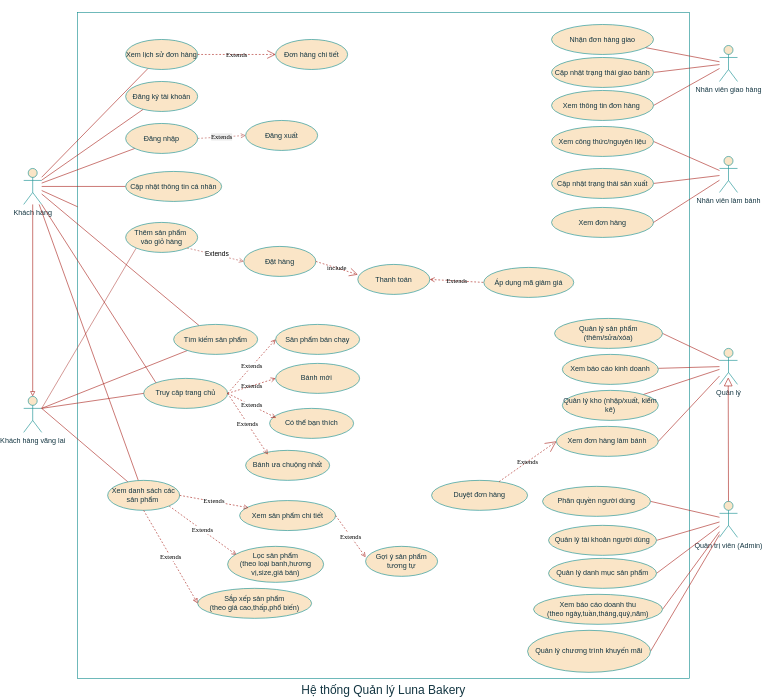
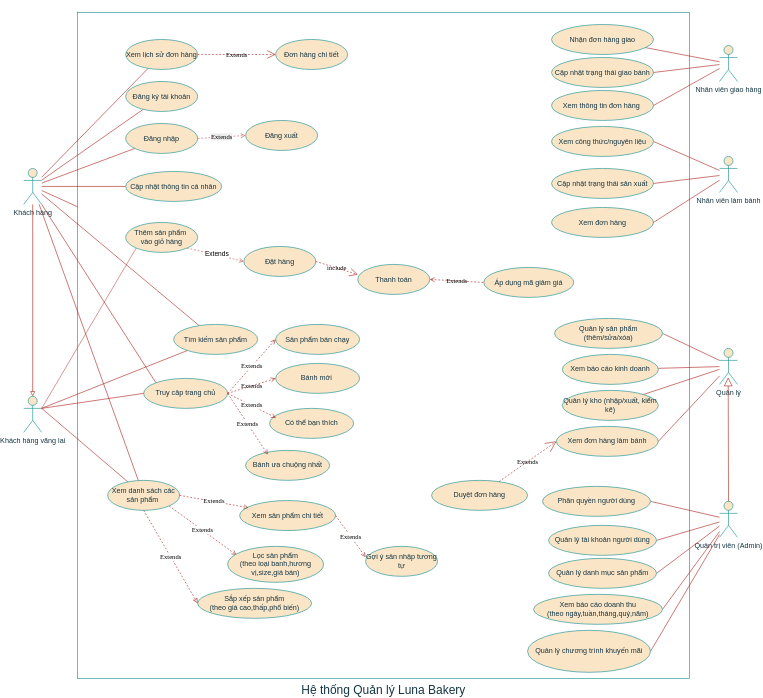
- <mxCell id="84" value="Gợi ý sản phẩm tương tự" style="ellipse;whiteSpace=wrap;html=1;labelBackgroundColor=none;fillColor=#FAE5C7;strokeColor=#0F8B8D;fontColor=#143642;" parent="1" vertex="1"><mxGeometry x="590" y="910" width="120" height="50" as="geometry" /></mxCell>
+ <mxCell id="84" value="Gợi ý sản nhập tương tự" style="ellipse;whiteSpace=wrap;html=1;labelBackgroundColor=none;fillColor=#FAE5C7;strokeColor=#0F8B8D;fontColor=#143642;" parent="1" vertex="1"><mxGeometry x="590" y="910" width="120" height="50" as="geometry" /></mxCell>
